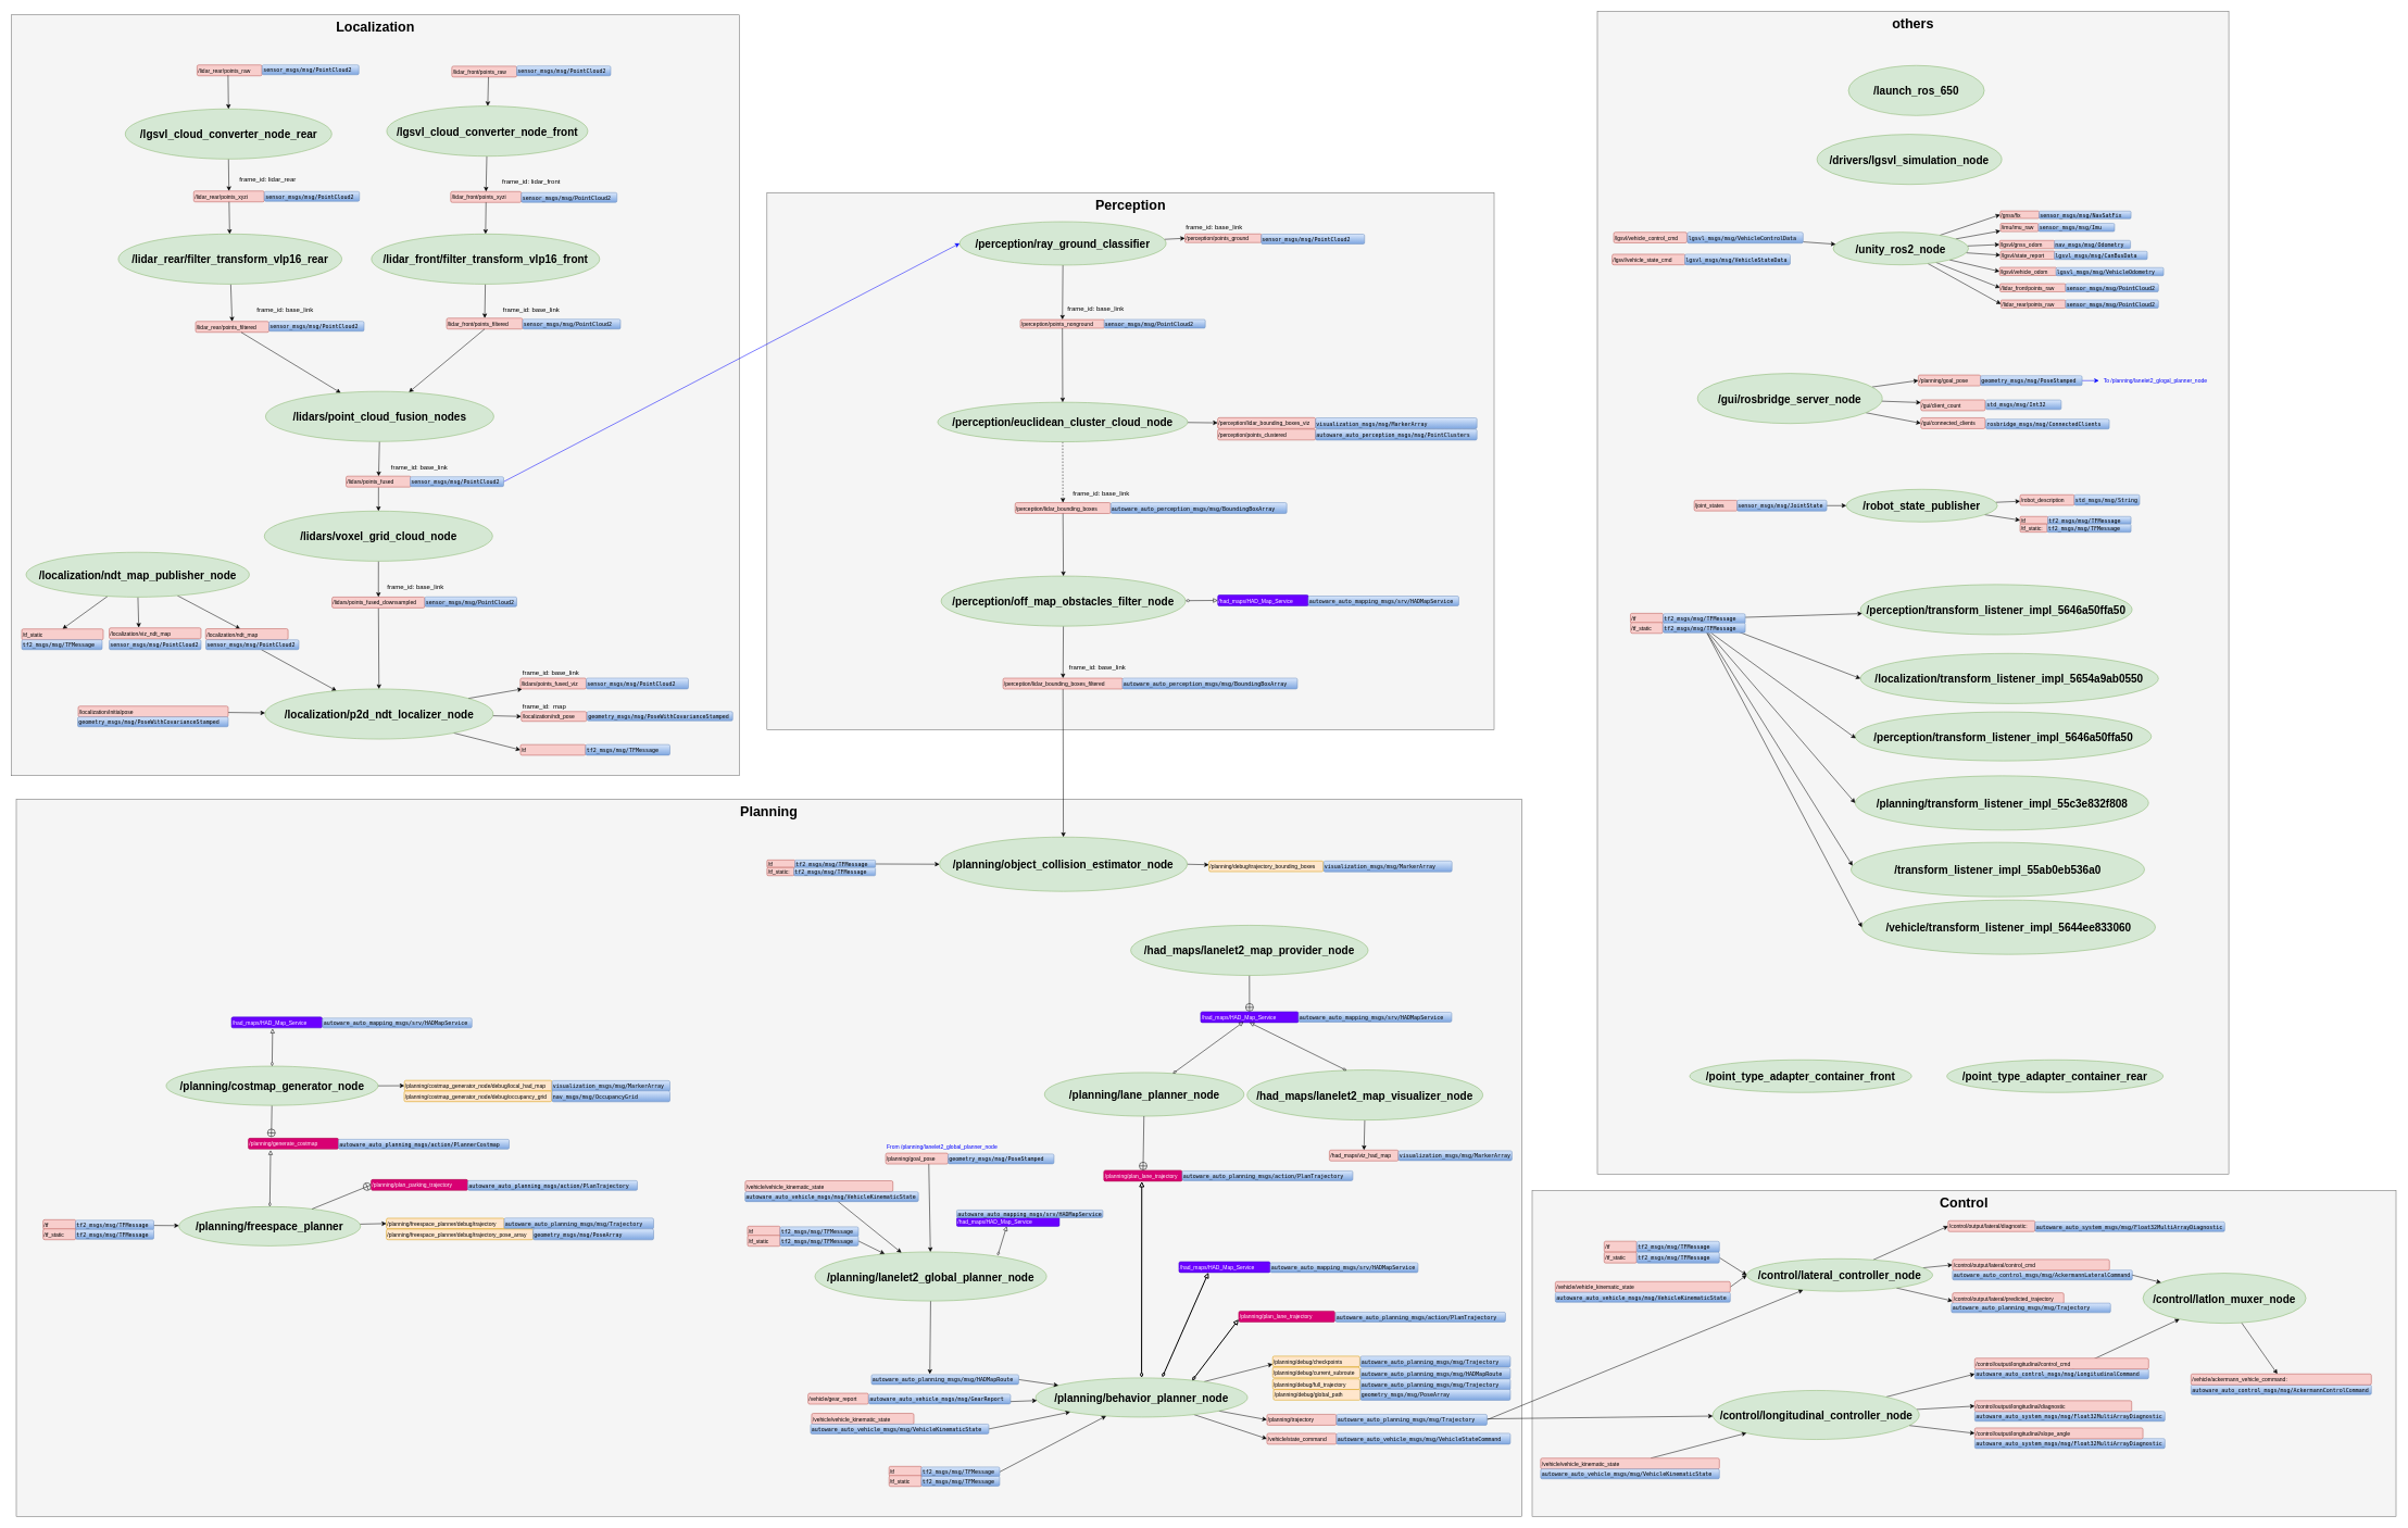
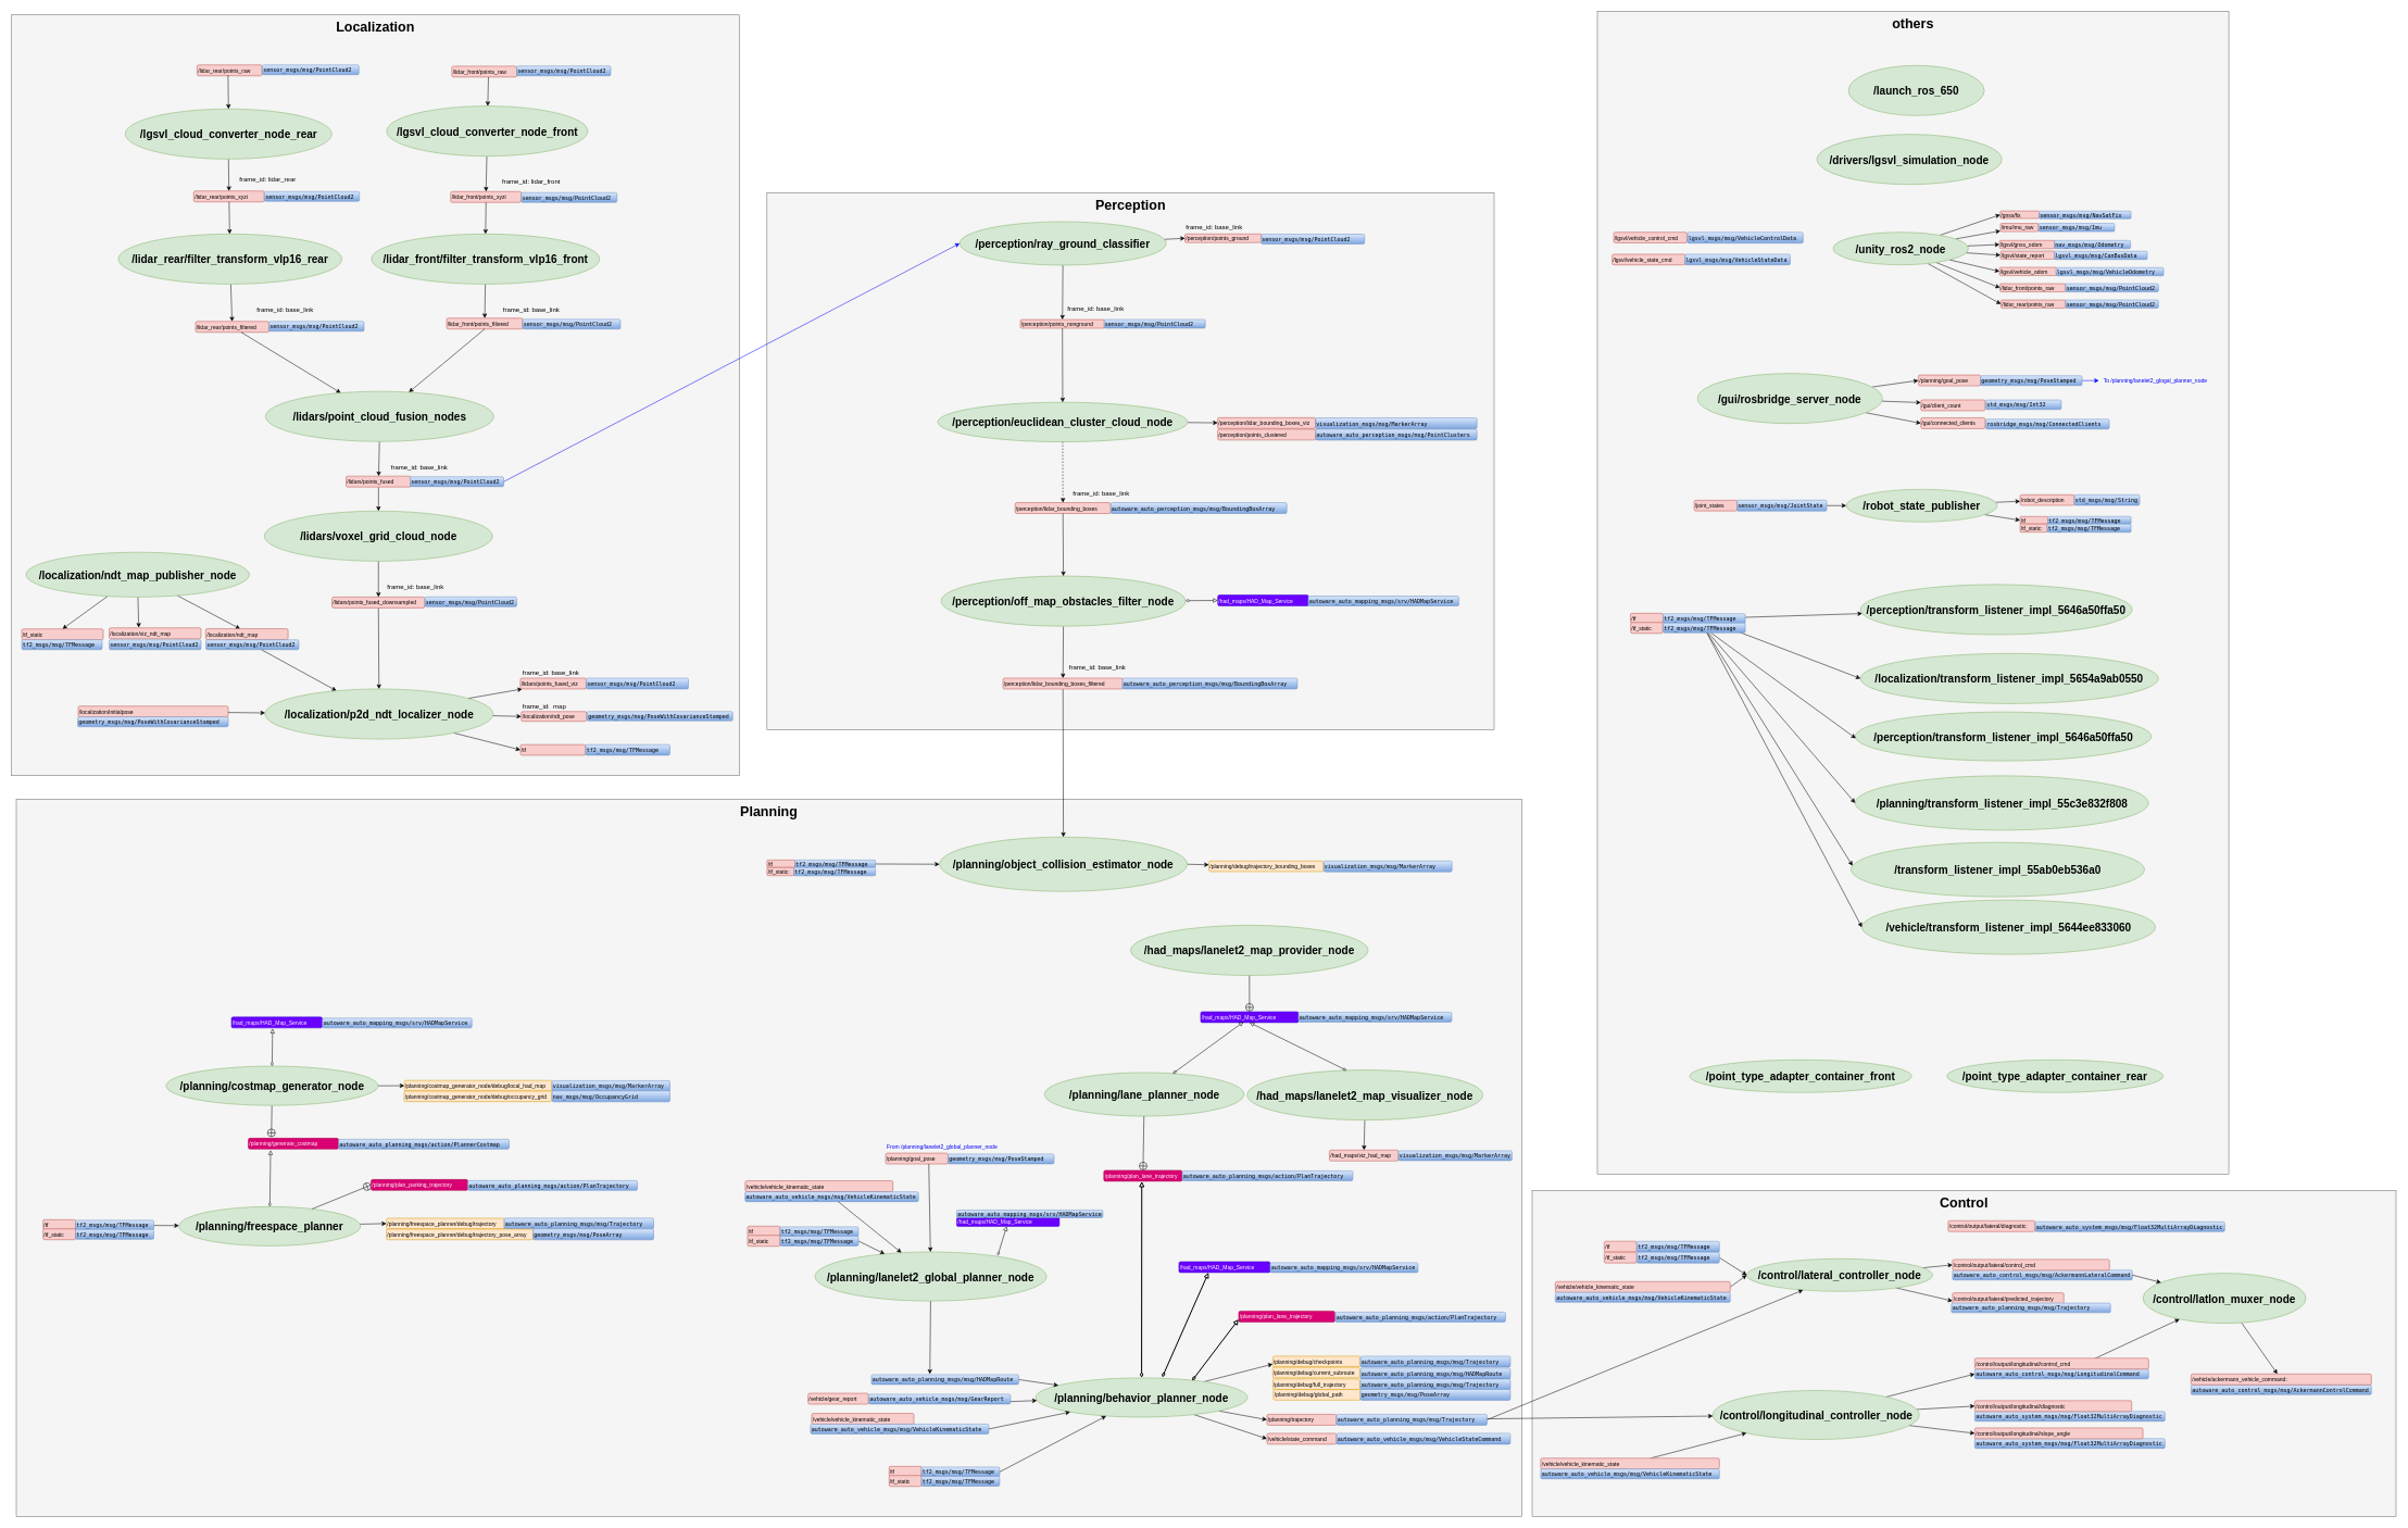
- <mxCell id="253" style="edgeStyle=none;rounded=0;orthogonalLoop=1;jettySize=auto;html=1;startArrow=none;startFill=0;endArrow=classic;endFill=1;strokeWidth=1;align=left;" parent="1" source="254" target="251" edge="1"><mxGeometry relative="1" as="geometry" /></mxCell>
- <mxCell id="9" style="edgeStyle=none;rounded=0;orthogonalLoop=1;jettySize=auto;html=1;entryX=0;entryY=0.5;entryDx=0;entryDy=0;align=left;" parent="1" source="10" target="29" edge="1"><mxGeometry relative="1" as="geometry" /></mxCell>
